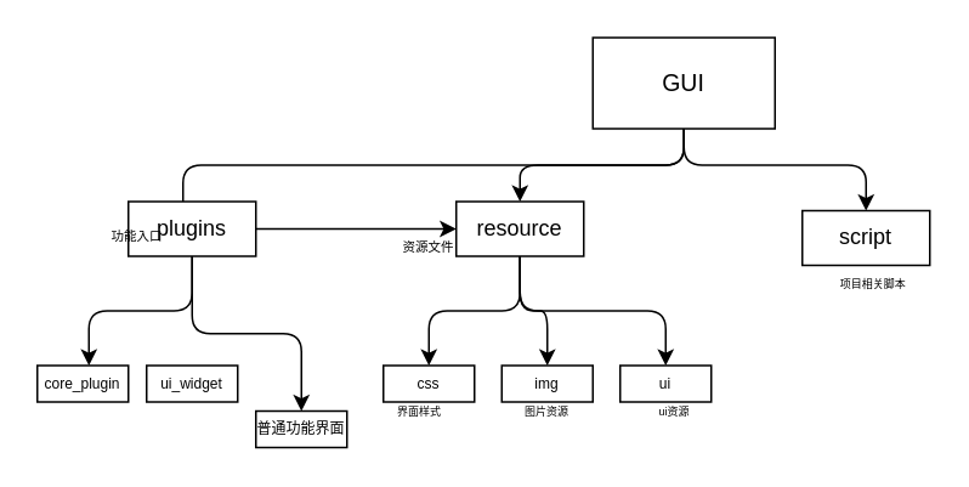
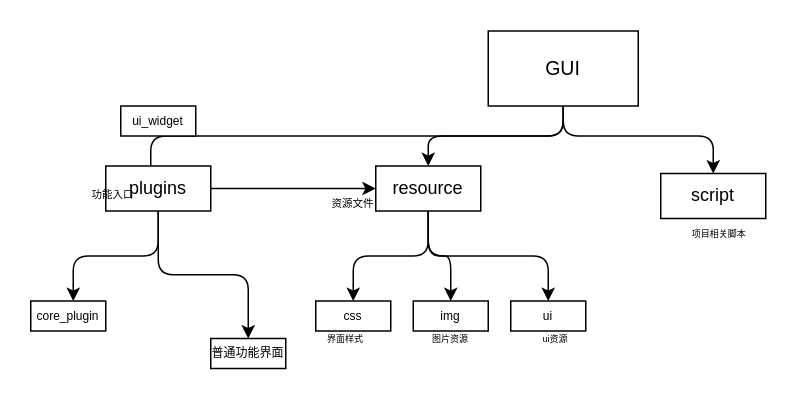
- <mxCell id="10" value="ui_widget" style="rounded=0;whiteSpace=wrap;html=1;spacing=1;fontSize=8;" vertex="1" parent="1"><mxGeometry x="80" y="200" width="50" height="20" as="geometry" /></mxCell>
+ <mxCell id="10" value="ui_widget" style="rounded=0;whiteSpace=wrap;html=1;spacing=1;fontSize=8;" vertex="1" parent="1"><mxGeometry x="80" y="70" width="50" height="20" as="geometry" /></mxCell>
